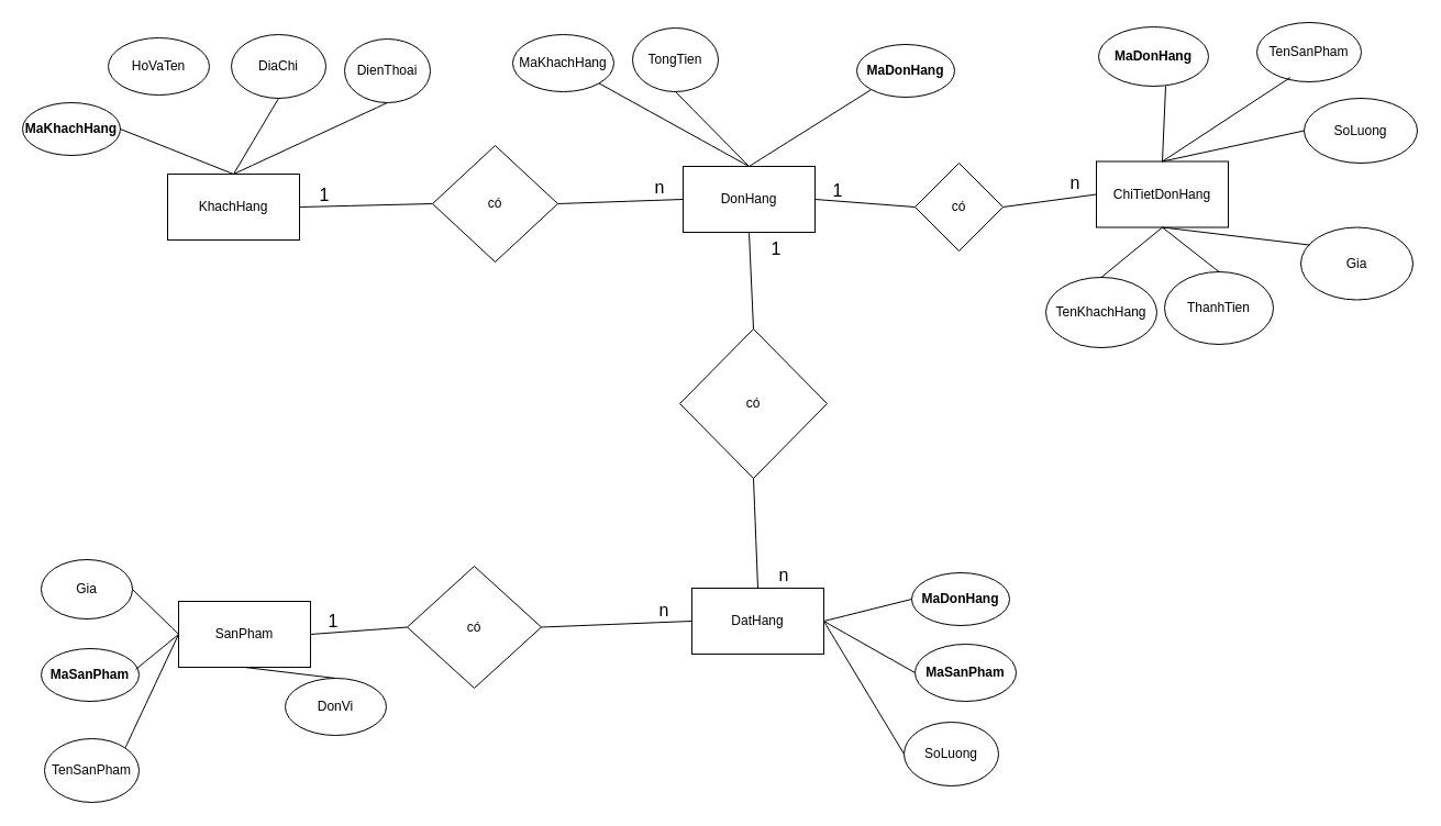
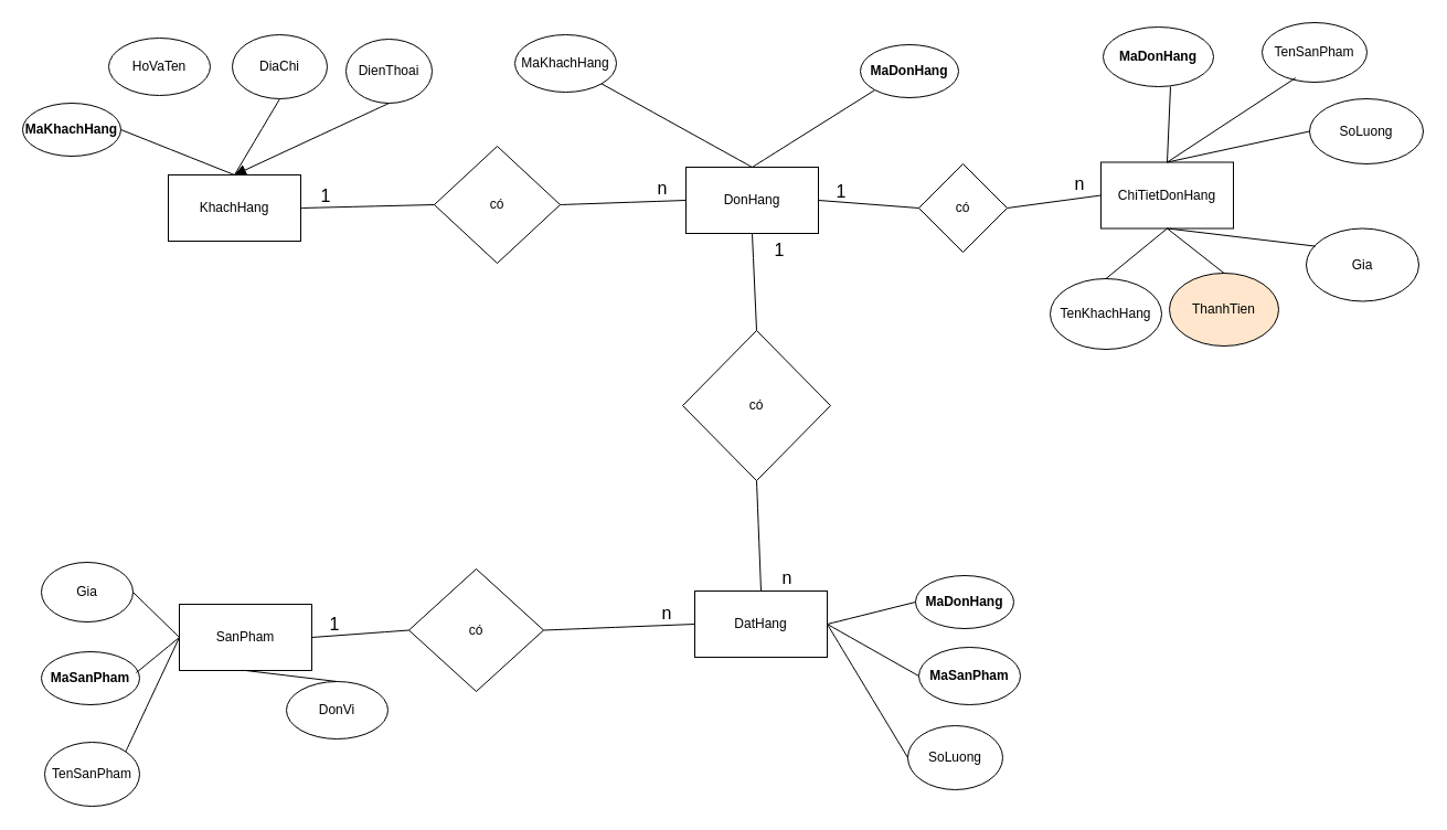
- <mxCell id="5" value="TongTien" style="ellipse;whiteSpace=wrap;html=1;container=0;" parent="1" vertex="1"><mxGeometry x="575" y="25" width="78" height="58" as="geometry" /></mxCell>
- <mxCell id="32" value="" style="endArrow=none;html=1;rounded=0;fontSize=12;startSize=8;endSize=8;curved=1;exitX=0.5;exitY=0;exitDx=0;exitDy=0;entryX=0.5;entryY=1;entryDx=0;entryDy=0;" parent="1" source="3" target="5" edge="1"><mxGeometry width="50" height="50" relative="1" as="geometry"><mxPoint x="605" y="280" as="sourcePoint" /><mxPoint x="655" y="230" as="targetPoint" /></mxGeometry></mxCell>
- <mxCell id="39" value="" style="endArrow=none;html=1;rounded=0;fontSize=12;startSize=8;endSize=8;curved=1;exitX=0.5;exitY=1;exitDx=0;exitDy=0;entryX=0.5;entryY=0;entryDx=0;entryDy=0;" parent="1" source="37" target="34" edge="1"><mxGeometry width="50" height="50" relative="1" as="geometry"><mxPoint x="471" y="302" as="sourcePoint" /><mxPoint x="521" y="252" as="targetPoint" /></mxGeometry></mxCell>
+ <mxCell id="39" value="" style="endArrow=block;html=1;rounded=0;fontSize=12;startSize=8;endSize=8;curved=1;exitX=0.5;exitY=1;exitDx=0;exitDy=0;entryX=0.5;entryY=0;entryDx=0;entryDy=0;" parent="1" source="37" target="34" edge="1"><mxGeometry width="50" height="50" relative="1" as="geometry"><mxPoint x="471" y="302" as="sourcePoint" /><mxPoint x="521" y="252" as="targetPoint" /></mxGeometry></mxCell>
- <mxCell id="53" value="ThanhTien" style="ellipse;whiteSpace=wrap;html=1;" vertex="1" parent="1"><mxGeometry x="1059" y="247" width="99" height="66" as="geometry" /></mxCell>
+ <mxCell id="53" value="ThanhTien" style="ellipse;whiteSpace=wrap;html=1;fillColor=#ffe6cc;" vertex="1" parent="1"><mxGeometry x="1059" y="247" width="99" height="66" as="geometry" /></mxCell>
